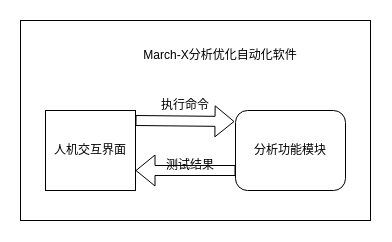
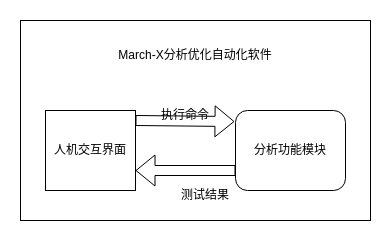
- <mxCell id="5" value="March-X分析优化自动化软件" style="text;html=1;strokeColor=none;fillColor=none;align=center;verticalAlign=middle;whiteSpace=wrap;rounded=0;" parent="1" vertex="1"><mxGeometry x="140" y="40" width="160" height="30" as="geometry" /></mxCell>
+ <mxCell id="5" value="March-X分析优化自动化软件" style="text;html=1;strokeColor=none;fillColor=none;align=center;verticalAlign=middle;whiteSpace=wrap;rounded=0;" parent="1" vertex="1"><mxGeometry x="115" y="40" width="160" height="30" as="geometry" /></mxCell>
- <mxCell id="7" value="执行命令" style="text;html=1;strokeColor=none;fillColor=none;align=center;verticalAlign=middle;whiteSpace=wrap;rounded=0;" parent="1" vertex="1"><mxGeometry x="155" y="90" width="60" height="30" as="geometry" /></mxCell>
+ <mxCell id="7" value="执行命令" style="text;html=1;strokeColor=none;fillColor=none;align=center;verticalAlign=middle;whiteSpace=wrap;rounded=0;" parent="1" vertex="1"><mxGeometry x="155" y="100" width="60" height="30" as="geometry" /></mxCell>
- <mxCell id="9" value="测试结果" style="text;html=1;strokeColor=none;fillColor=none;align=center;verticalAlign=middle;whiteSpace=wrap;rounded=0;" parent="1" vertex="1"><mxGeometry x="160" y="150" width="60" height="30" as="geometry" /></mxCell>
+ <mxCell id="9" value="测试结果" style="text;html=1;strokeColor=none;fillColor=none;align=center;verticalAlign=middle;whiteSpace=wrap;rounded=0;" parent="1" vertex="1"><mxGeometry x="175" y="180" width="60" height="30" as="geometry" /></mxCell>
